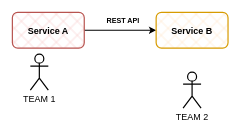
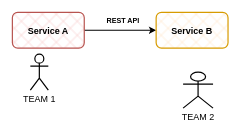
- <mxCell id="6" value="TEAM 2" style="shape=umlActor;verticalLabelPosition=bottom;verticalAlign=top;html=1;outlineConnect=0;fontSize=15;strokeWidth=2;" parent="1" vertex="1"><mxGeometry x="305" y="120" width="30" height="60" as="geometry" /></mxCell>
+ <mxCell id="6" value="TEAM 2" style="shape=umlActor;verticalLabelPosition=bottom;verticalAlign=top;html=1;outlineConnect=0;fontSize=15;strokeWidth=2;" parent="1" vertex="1"><mxGeometry x="305" y="120" width="50" height="60" as="geometry" /></mxCell>
